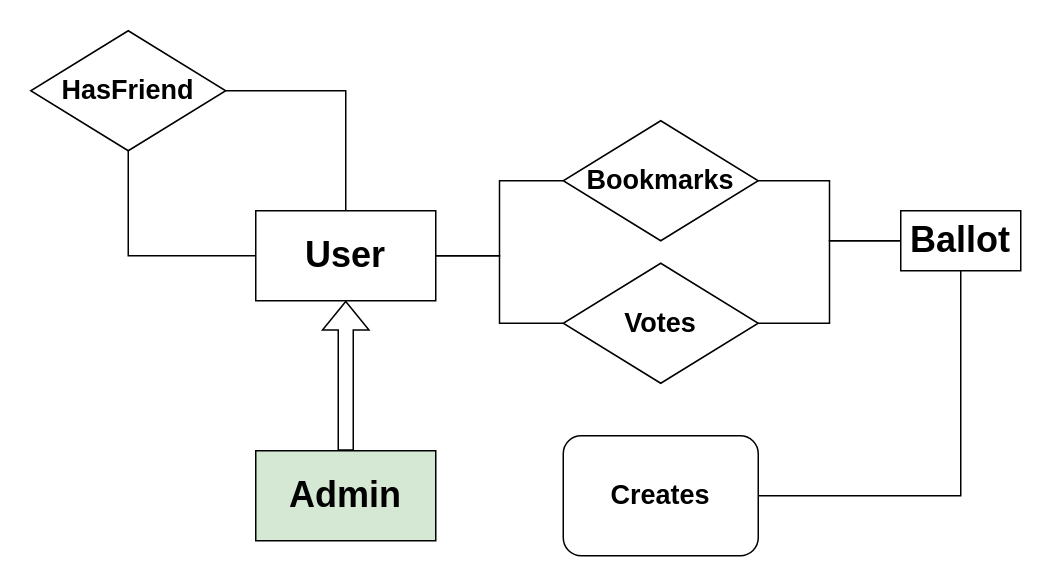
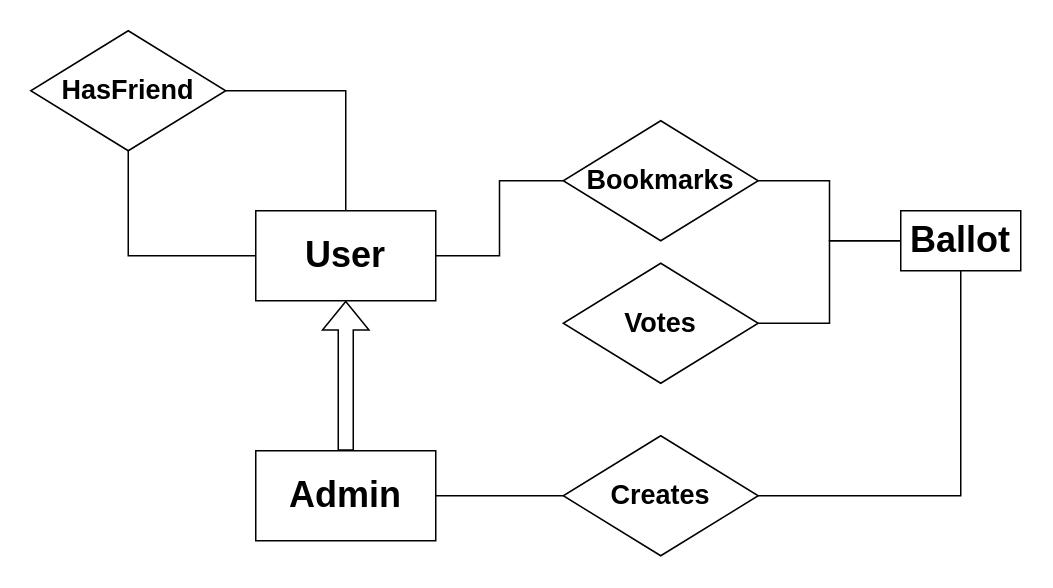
- <mxCell id="3" value="" style="edgeStyle=orthogonalEdgeStyle;rounded=0;orthogonalLoop=1;jettySize=auto;html=1;endArrow=none;endFill=0;" edge="1" parent="1" source="5" target="12"><mxGeometry relative="1" as="geometry" /></mxCell>
- <mxCell id="10" value="&lt;h1&gt;Admin&lt;/h1&gt;" style="rounded=0;whiteSpace=wrap;html=1;fillColor=#d5e8d4;" vertex="1" parent="1"><mxGeometry x="170" y="300" width="120" height="60" as="geometry" /></mxCell>
+ <mxCell id="10" value="&lt;h1&gt;Admin&lt;/h1&gt;" style="rounded=0;whiteSpace=wrap;html=1;" vertex="1" parent="1"><mxGeometry x="170" y="300" width="120" height="60" as="geometry" /></mxCell>
+ <mxCell id="9" value="" style="edgeStyle=orthogonalEdgeStyle;rounded=0;orthogonalLoop=1;jettySize=auto;html=1;endArrow=none;endFill=0;" edge="1" parent="1" source="10" target="15"><mxGeometry relative="1" as="geometry"><mxPoint x="310" y="320" as="sourcePoint" /></mxGeometry></mxCell>
- <mxCell id="15" value="&lt;h2&gt;Creates&lt;/h2&gt;" style="whiteSpace=wrap;html=1;rounded=1;" vertex="1" parent="1"><mxGeometry x="375" y="290" width="130" height="80" as="geometry" /></mxCell>
+ <mxCell id="15" value="&lt;h2&gt;Creates&lt;/h2&gt;" style="rhombus;whiteSpace=wrap;html=1;rounded=0;" vertex="1" parent="1"><mxGeometry x="375" y="290" width="130" height="80" as="geometry" /></mxCell>
